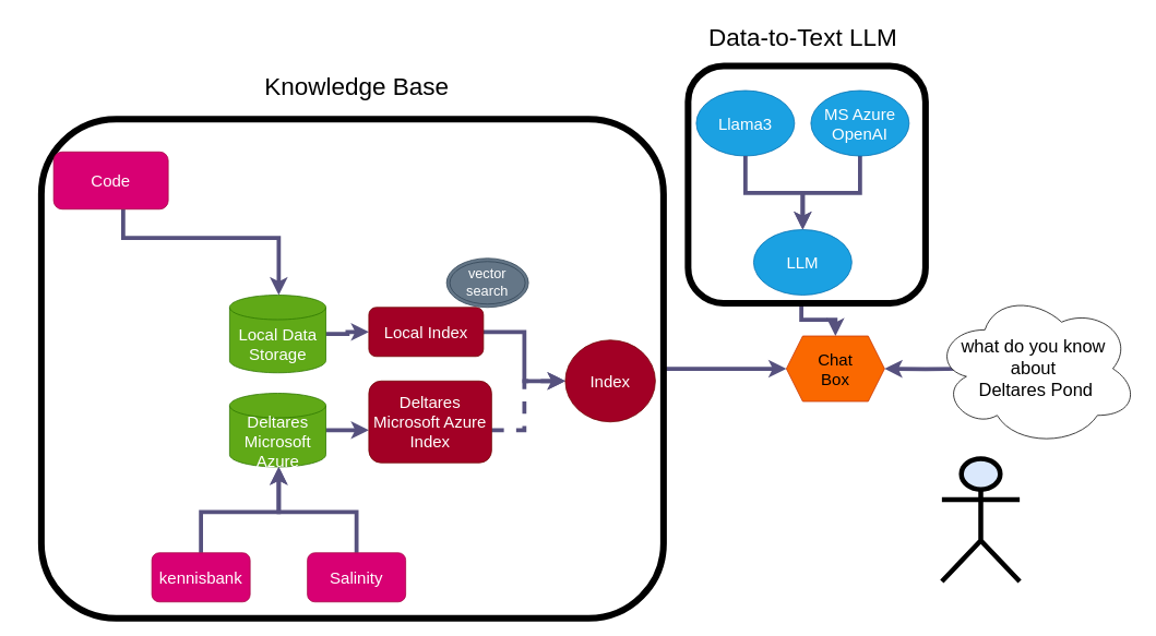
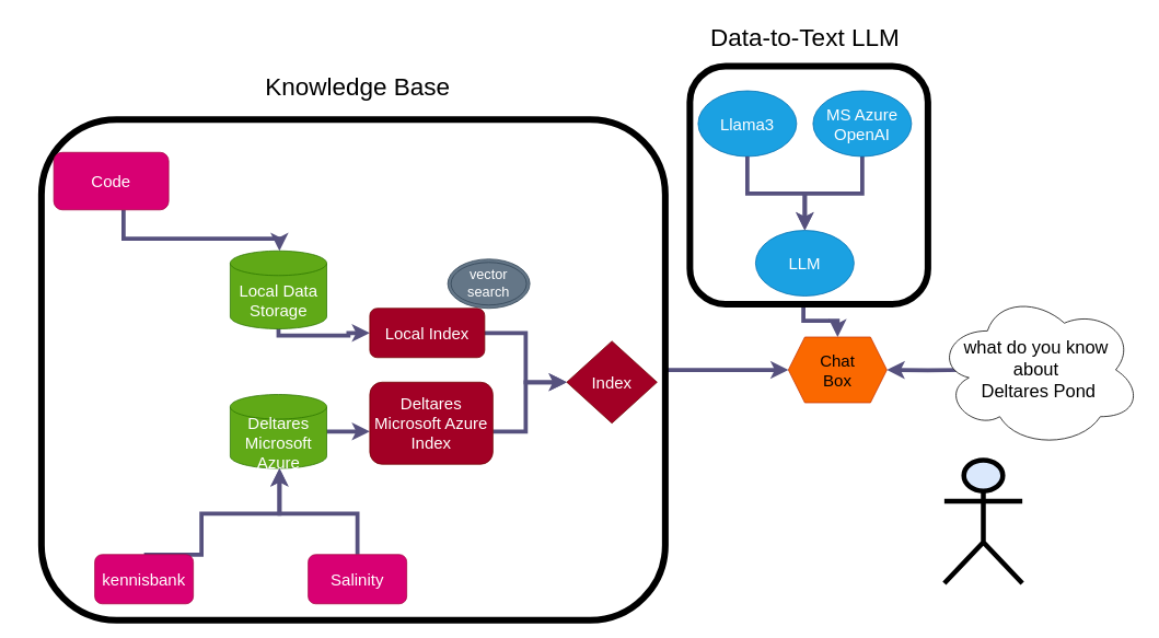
- <mxCell id="31" value="&lt;span style=&quot;color: rgb(255, 255, 255);&quot;&gt;&lt;font style=&quot;font-size: 20px;&quot;&gt;Local Data Storage&lt;/font&gt;&lt;/span&gt;" style="shape=cylinder3;whiteSpace=wrap;html=1;boundedLbl=1;backgroundOutline=1;size=15;fillColor=#60a917;fontColor=#ffffff;strokeColor=#2D7600;" parent="16" vertex="1"><mxGeometry x="260" y="280" width="117.5" height="95" as="geometry" /></mxCell>
+ <mxCell id="31" value="&lt;span style=&quot;color: rgb(255, 255, 255);&quot;&gt;&lt;font style=&quot;font-size: 20px;&quot;&gt;Local Data Storage&lt;/font&gt;&lt;/span&gt;" style="shape=cylinder3;whiteSpace=wrap;html=1;boundedLbl=1;backgroundOutline=1;size=15;fillColor=#60a917;fontColor=#ffffff;strokeColor=#2D7600;" parent="16" vertex="1"><mxGeometry x="260" y="225" width="117.5" height="95" as="geometry" /></mxCell>
- <mxCell id="30" value="&lt;font style=&quot;font-size: 20px;&quot;&gt;Index&lt;/font&gt;" style="ellipse;whiteSpace=wrap;html=1;fillColor=#a20025;fontColor=#ffffff;strokeColor=#6F0000;" parent="16" vertex="1"><mxGeometry x="670" y="335" width="110" height="100" as="geometry" /></mxCell>
+ <mxCell id="30" value="&lt;font style=&quot;font-size: 20px;&quot;&gt;Index&lt;/font&gt;" style="rhombus;whiteSpace=wrap;html=1;fillColor=#a20025;fontColor=#ffffff;strokeColor=#6F0000;" parent="16" vertex="1"><mxGeometry x="670" y="335" width="110" height="100" as="geometry" /></mxCell>
- <mxCell id="24" style="edgeStyle=orthogonalEdgeStyle;rounded=0;orthogonalLoop=1;jettySize=auto;html=1;strokeWidth=5;fillColor=#d0cee2;strokeColor=#56517e;dashed=1;" parent="16" source="25" target="30" edge="1"><mxGeometry relative="1" as="geometry"><Array as="points"><mxPoint x="620" y="445" /><mxPoint x="620" y="385" /></Array></mxGeometry></mxCell>
+ <mxCell id="24" style="edgeStyle=orthogonalEdgeStyle;rounded=0;orthogonalLoop=1;jettySize=auto;html=1;strokeWidth=5;fillColor=#d0cee2;strokeColor=#56517e;" parent="16" source="25" target="30" edge="1"><mxGeometry relative="1" as="geometry"><Array as="points"><mxPoint x="620" y="445" /><mxPoint x="620" y="385" /></Array></mxGeometry></mxCell>
- <mxCell id="27" value="&lt;font style=&quot;font-size: 20px;&quot;&gt;kennisbank&lt;/font&gt;" style="rounded=1;whiteSpace=wrap;html=1;fillColor=#d80073;fontColor=#ffffff;strokeColor=#A50040;" parent="16" vertex="1"><mxGeometry x="165" y="595" width="120" height="60" as="geometry" /></mxCell>
+ <mxCell id="27" value="&lt;font style=&quot;font-size: 20px;&quot;&gt;kennisbank&lt;/font&gt;" style="rounded=1;whiteSpace=wrap;html=1;fillColor=#d80073;fontColor=#ffffff;strokeColor=#A50040;" parent="16" vertex="1"><mxGeometry x="95" y="595" width="120" height="60" as="geometry" /></mxCell>
